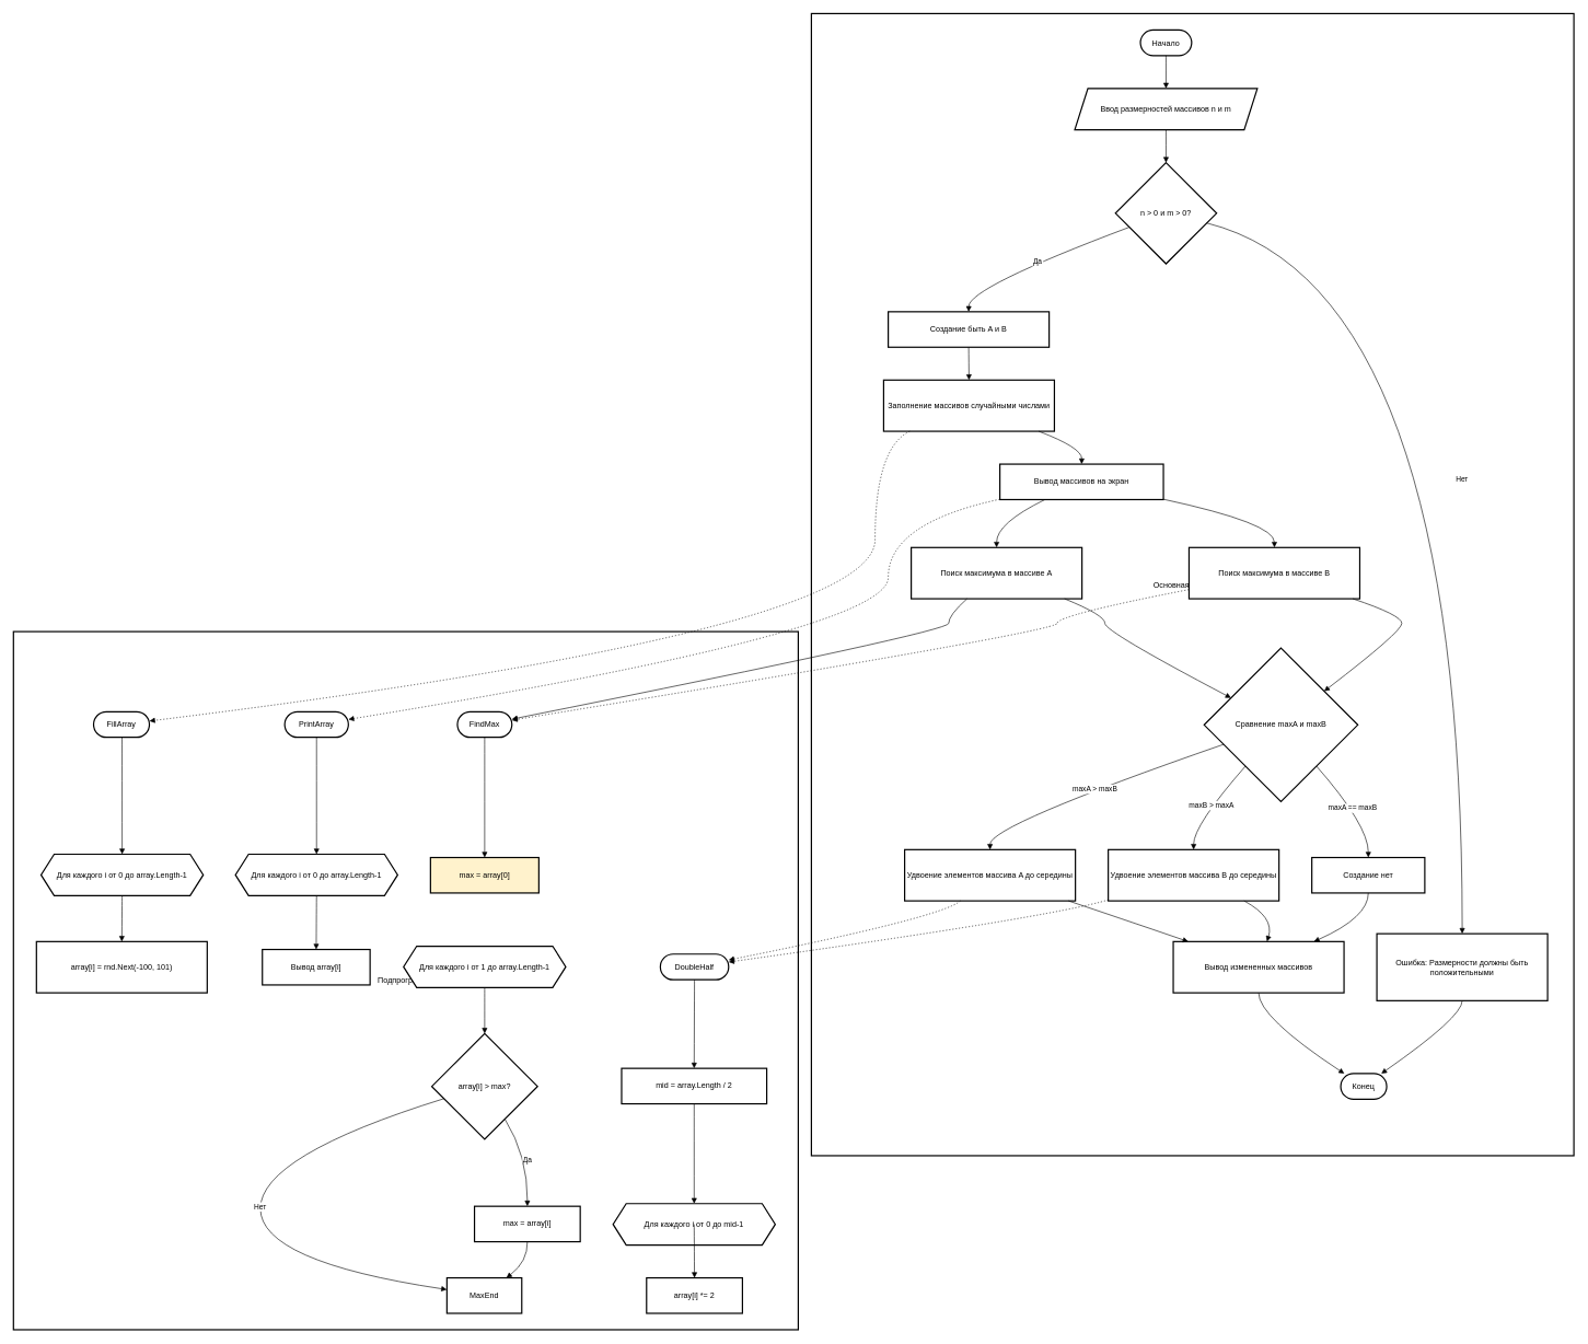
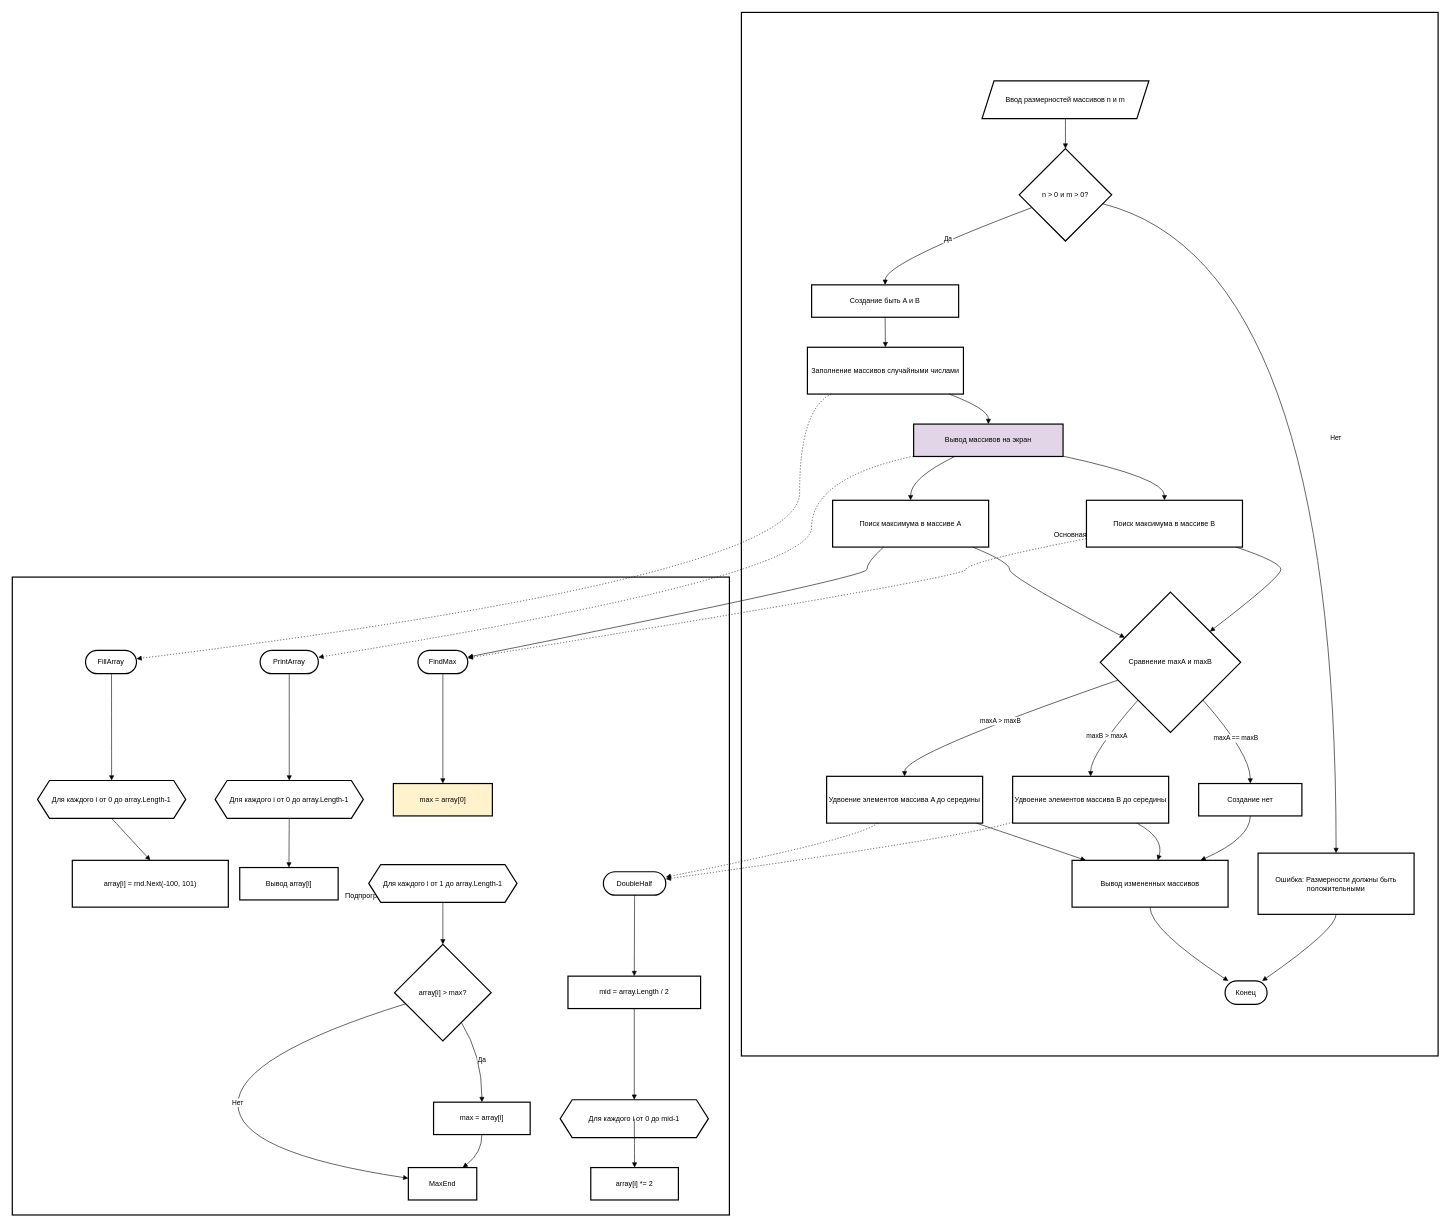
- <mxCell id="4" value="Начало" style="rounded=1;whiteSpace=wrap;arcSize=50;strokeWidth=2;" vertex="1" parent="1"><mxGeometry x="1736" y="45" width="78" height="39" as="geometry" /></mxCell>
- <mxCell id="35" value="" style="curved=1;startArrow=none;endArrow=block;exitX=0.5;exitY=1;entryX=0.5;entryY=0;rounded=0;" edge="1" parent="1" source="4" target="5"><mxGeometry relative="1" as="geometry"><Array as="points" /></mxGeometry></mxCell>
- <mxCell id="10" value="Вывод массивов на экран" style="whiteSpace=wrap;strokeWidth=2;" vertex="1" parent="1"><mxGeometry x="1522" y="706" width="249" height="54" as="geometry" /></mxCell>
+ <mxCell id="10" value="Вывод массивов на экран" style="whiteSpace=wrap;strokeWidth=2;fillColor=#e1d5e7;" vertex="1" parent="1"><mxGeometry x="1522" y="706" width="249" height="54" as="geometry" /></mxCell>
- <mxCell id="21" value="array[i] = rnd.Next(-100, 101)" style="whiteSpace=wrap;strokeWidth=2;" vertex="1" parent="1"><mxGeometry x="55" y="1433" width="260" height="78" as="geometry" /></mxCell>
+ <mxCell id="21" value="array[i] = rnd.Next(-100, 101)" style="whiteSpace=wrap;strokeWidth=2;" vertex="1" parent="1"><mxGeometry x="120" y="1433" width="260" height="78" as="geometry" /></mxCell>
